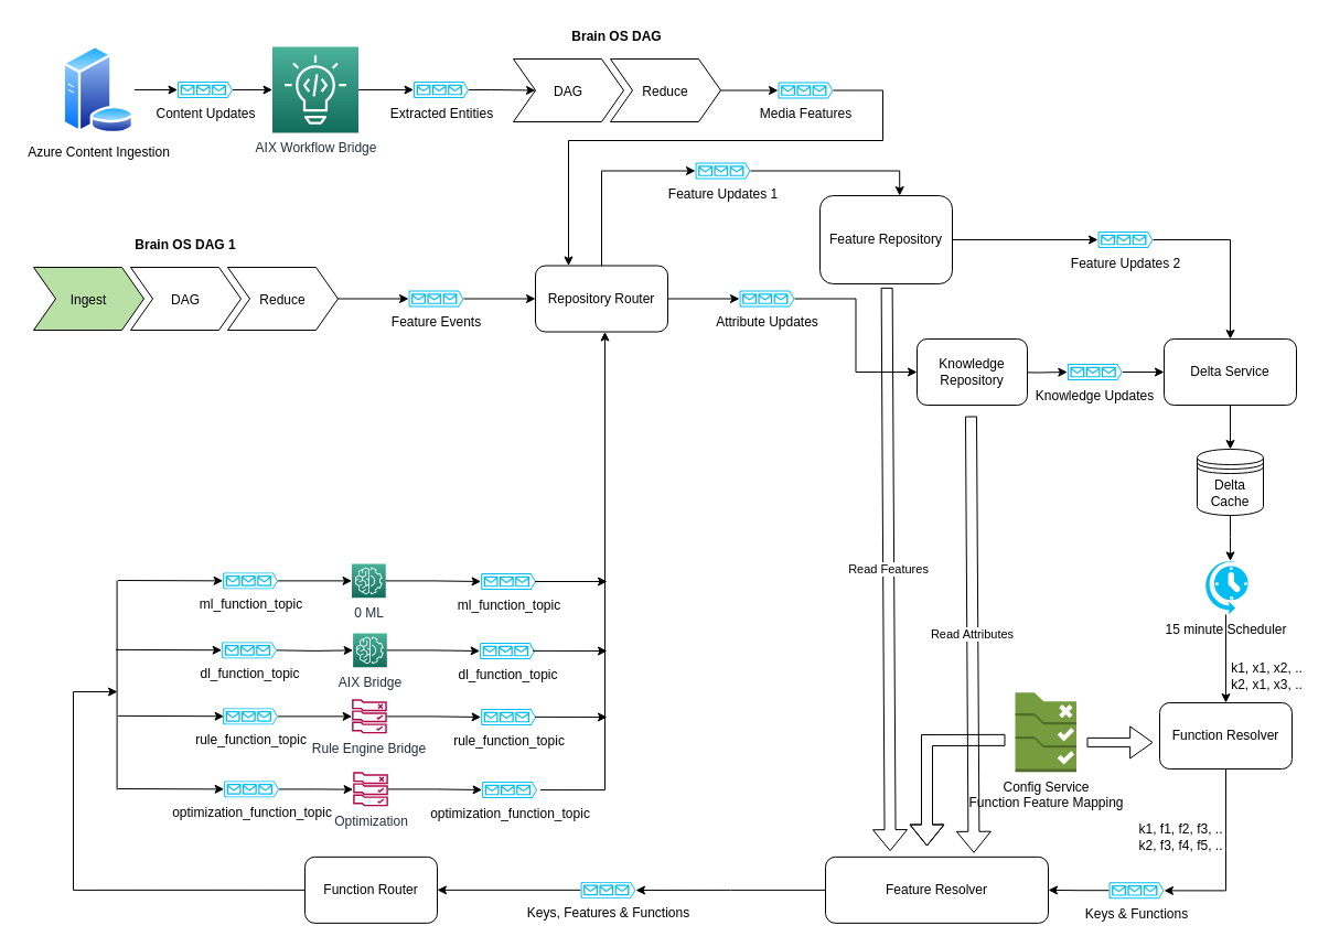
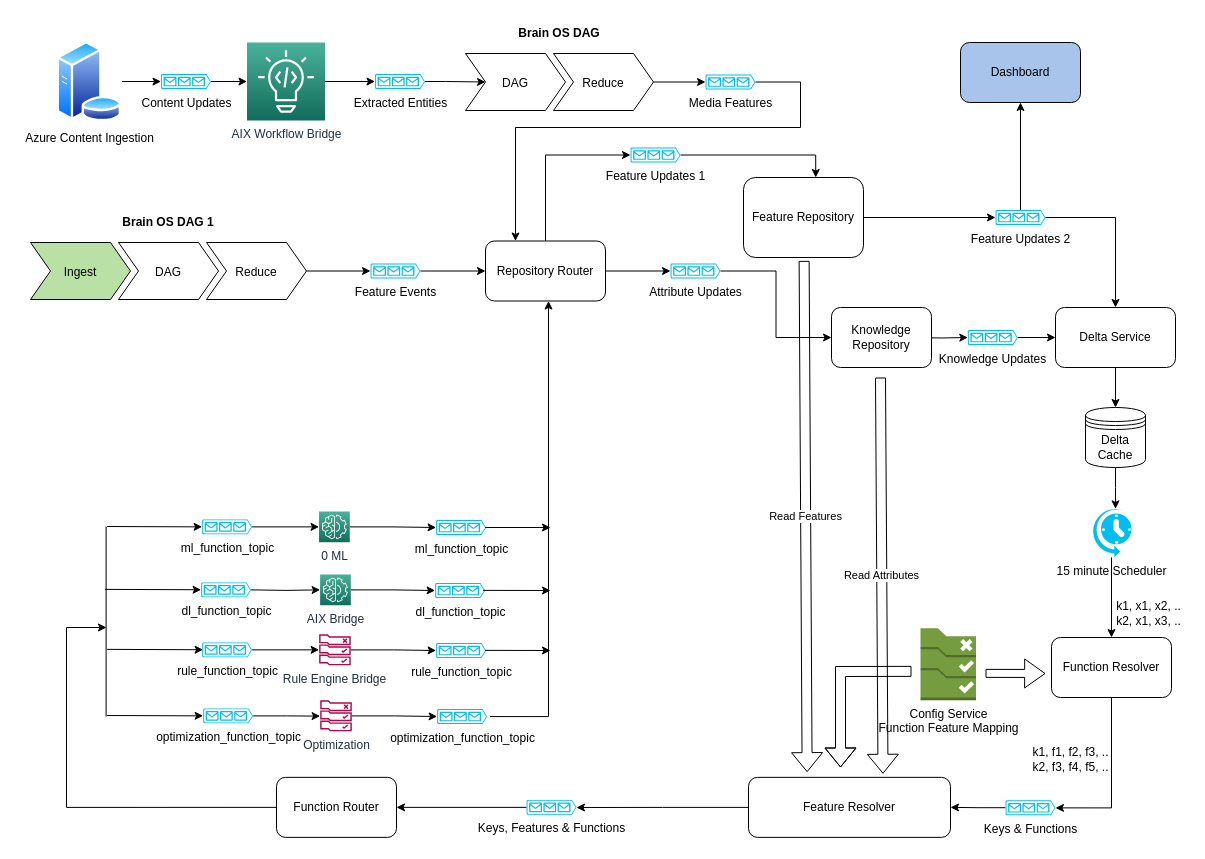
+ <mxCell id="80" value="Dashboard" style="rounded=1;whiteSpace=wrap;html=1;fillColor=#A9C4EB;" parent="1" vertex="1"><mxGeometry x="960" y="42" width="120" height="60" as="geometry" /></mxCell>
+ <mxCell id="61" style="edgeStyle=orthogonalEdgeStyle;rounded=0;orthogonalLoop=1;jettySize=auto;html=1;entryX=0.5;entryY=1;entryDx=0;entryDy=0;" parent="1" source="62" target="80" edge="1"><mxGeometry relative="1" as="geometry" /></mxCell>
